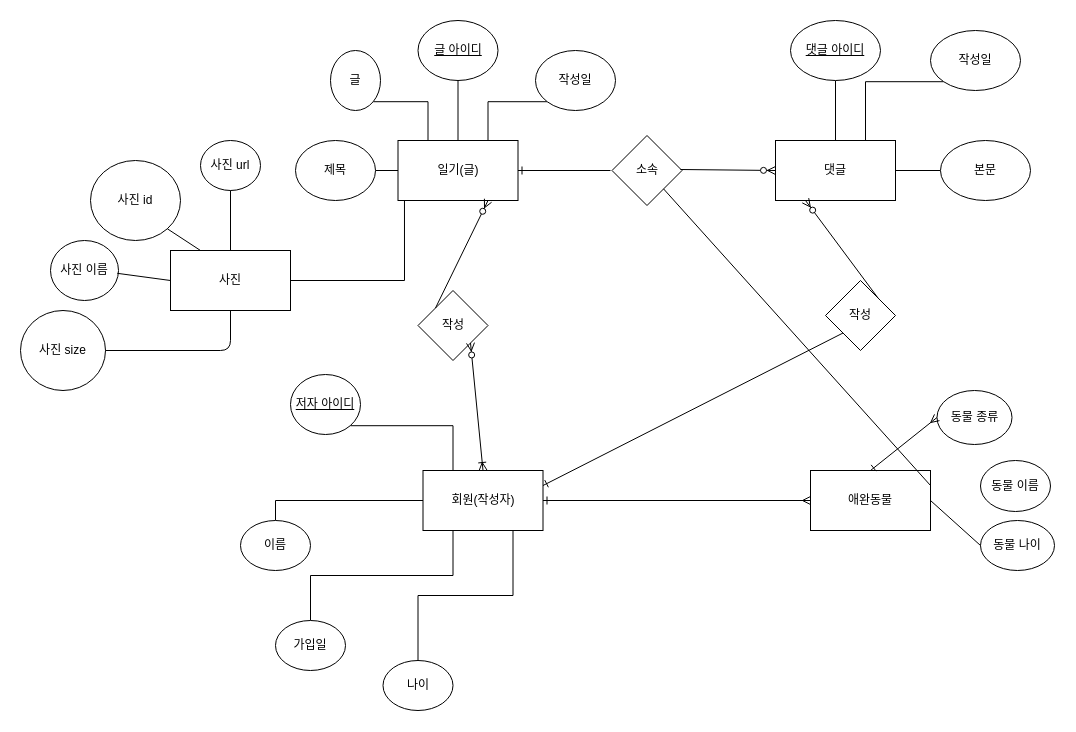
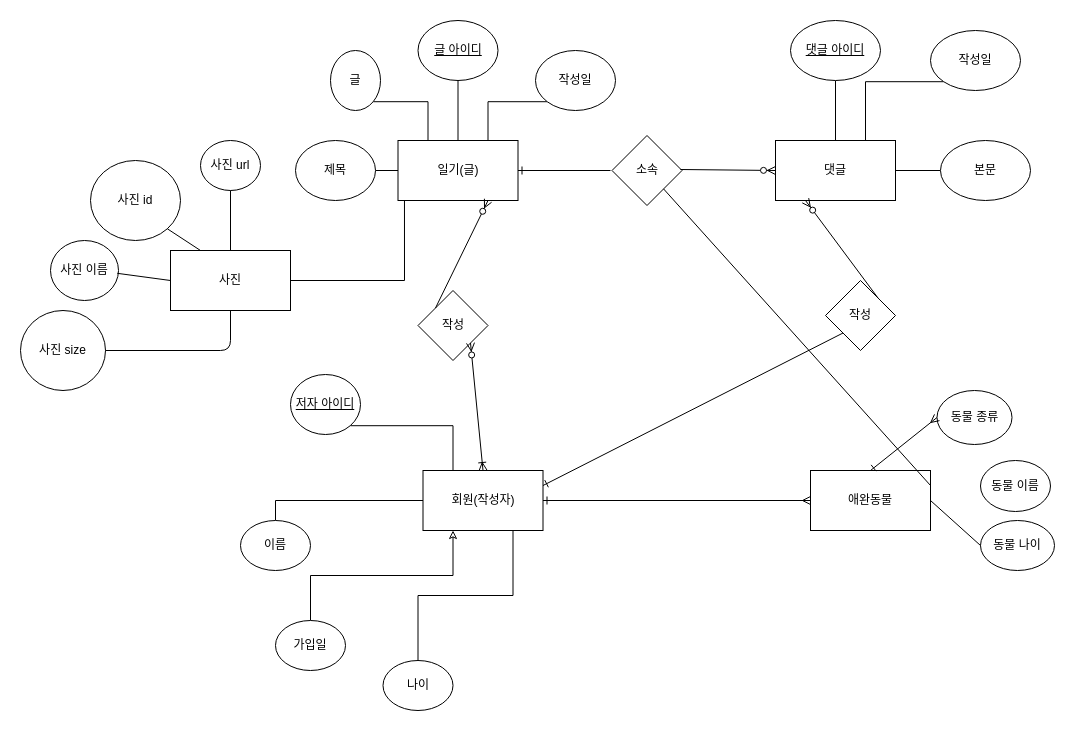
- <mxCell id="14" style="edgeStyle=orthogonalEdgeStyle;rounded=0;orthogonalLoop=1;jettySize=auto;html=1;exitX=0.5;exitY=0;exitDx=0;exitDy=0;entryX=0.25;entryY=1;entryDx=0;entryDy=0;endArrow=none;endFill=0;" parent="1" source="15" target="11" edge="1"><mxGeometry relative="1" as="geometry" /></mxCell>
+ <mxCell id="14" style="edgeStyle=orthogonalEdgeStyle;rounded=0;orthogonalLoop=1;jettySize=auto;html=1;exitX=0.5;exitY=0;exitDx=0;exitDy=0;entryX=0.25;entryY=1;entryDx=0;entryDy=0;endArrow=classic;endFill=0;" parent="1" source="15" target="11" edge="1"><mxGeometry relative="1" as="geometry" /></mxCell>
